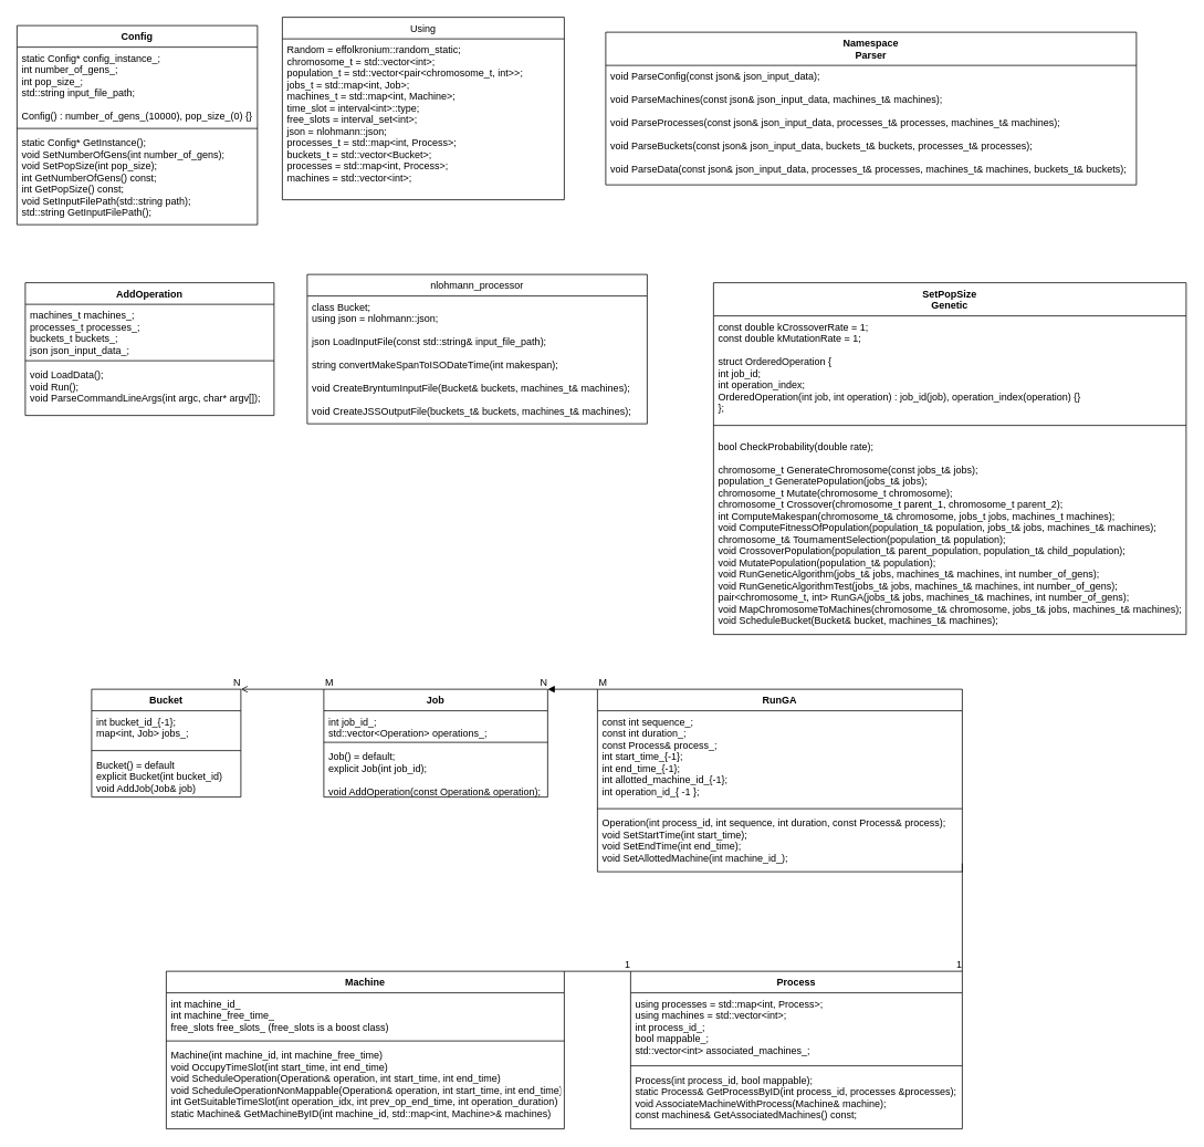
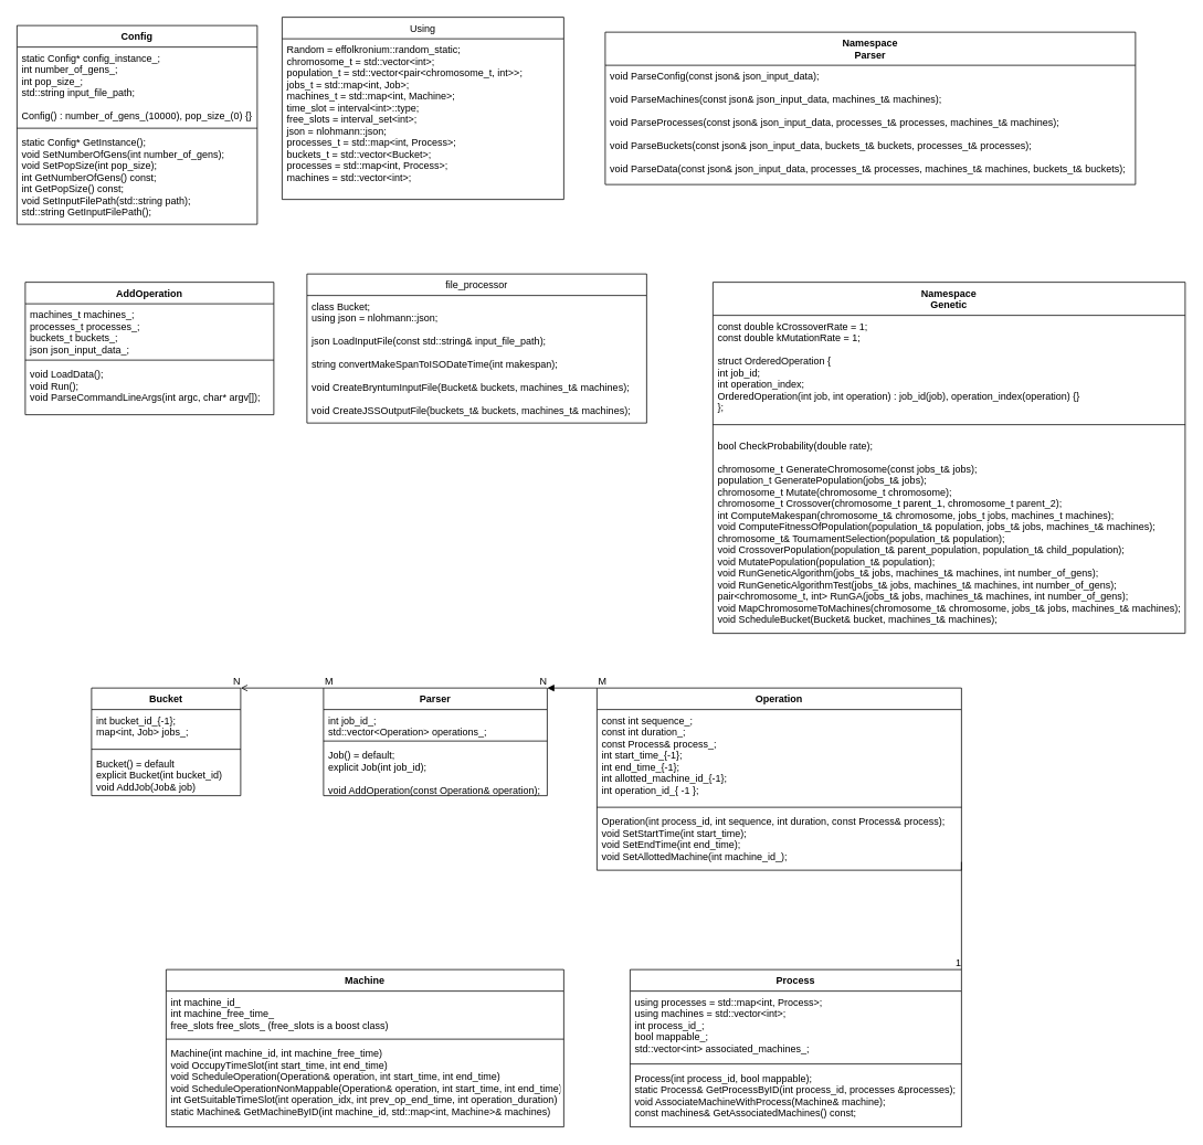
- <mxCell id="32" value="nlohmann_processor" style="swimlane;fontStyle=0;childLayout=stackLayout;horizontal=1;startSize=26;fillColor=none;horizontalStack=0;resizeParent=1;resizeParentMax=0;resizeLast=0;collapsible=1;marginBottom=0;" parent="1" vertex="1"><mxGeometry x="370" y="330" width="410" height="180" as="geometry" /></mxCell>
+ <mxCell id="32" value="file_processor" style="swimlane;fontStyle=0;childLayout=stackLayout;horizontal=1;startSize=26;fillColor=none;horizontalStack=0;resizeParent=1;resizeParentMax=0;resizeLast=0;collapsible=1;marginBottom=0;" parent="1" vertex="1"><mxGeometry x="370" y="330" width="410" height="180" as="geometry" /></mxCell>
- <mxCell id="34" value="SetPopSize&#10;Genetic" style="swimlane;fontStyle=1;align=center;verticalAlign=top;childLayout=stackLayout;horizontal=1;startSize=40;horizontalStack=0;resizeParent=1;resizeParentMax=0;resizeLast=0;collapsible=1;marginBottom=0;" parent="1" vertex="1"><mxGeometry x="860" y="340" width="570" height="424" as="geometry" /></mxCell>
+ <mxCell id="34" value="Namespace&#10;Genetic" style="swimlane;fontStyle=1;align=center;verticalAlign=top;childLayout=stackLayout;horizontal=1;startSize=40;horizontalStack=0;resizeParent=1;resizeParentMax=0;resizeLast=0;collapsible=1;marginBottom=0;" parent="1" vertex="1"><mxGeometry x="860" y="340" width="570" height="424" as="geometry" /></mxCell>
- <mxCell id="20" value="Job" style="swimlane;fontStyle=1;align=center;verticalAlign=top;childLayout=stackLayout;horizontal=1;startSize=26;horizontalStack=0;resizeParent=1;resizeParentMax=0;resizeLast=0;collapsible=1;marginBottom=0;" parent="1" vertex="1"><mxGeometry x="390" y="830" width="270" height="130" as="geometry" /></mxCell>
+ <mxCell id="20" value="Parser" style="swimlane;fontStyle=1;align=center;verticalAlign=top;childLayout=stackLayout;horizontal=1;startSize=26;horizontalStack=0;resizeParent=1;resizeParentMax=0;resizeLast=0;collapsible=1;marginBottom=0;" parent="1" vertex="1"><mxGeometry x="390" y="830" width="270" height="130" as="geometry" /></mxCell>
- <mxCell id="6" value="RunGA" style="swimlane;fontStyle=1;align=center;verticalAlign=top;childLayout=stackLayout;horizontal=1;startSize=26;horizontalStack=0;resizeParent=1;resizeParentMax=0;resizeLast=0;collapsible=1;marginBottom=0;" parent="1" vertex="1"><mxGeometry x="720" y="830" width="440" height="220" as="geometry" /></mxCell>
+ <mxCell id="6" value="Operation" style="swimlane;fontStyle=1;align=center;verticalAlign=top;childLayout=stackLayout;horizontal=1;startSize=26;horizontalStack=0;resizeParent=1;resizeParentMax=0;resizeLast=0;collapsible=1;marginBottom=0;" parent="1" vertex="1"><mxGeometry x="720" y="830" width="440" height="220" as="geometry" /></mxCell>
- <mxCell id="40" value="" style="endArrow=none;html=1;rounded=0;exitX=1;exitY=0;exitDx=0;exitDy=0;entryX=0;entryY=0;entryDx=0;entryDy=0;" edge="1" parent="1" source="2" target="16"><mxGeometry relative="1" as="geometry"><mxPoint x="650" y="1230" as="sourcePoint" /><mxPoint x="810" y="1230" as="targetPoint" /></mxGeometry></mxCell>
- <mxCell id="41" value="1" style="resizable=0;html=1;align=right;verticalAlign=bottom;" connectable="0" vertex="1" parent="40"><mxGeometry x="1" relative="1" as="geometry" /></mxCell>
